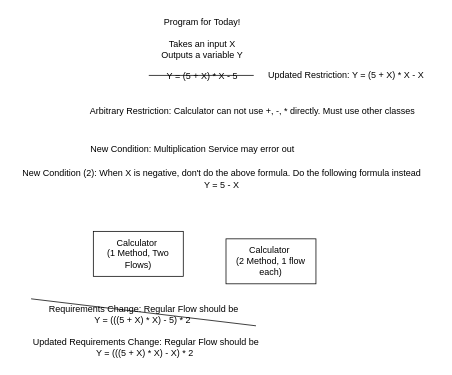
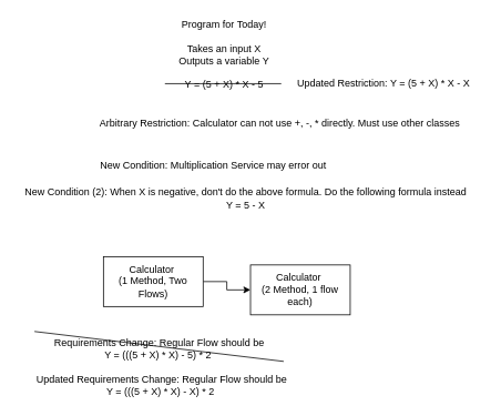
+ <mxCell id="6" style="edgeStyle=orthogonalEdgeStyle;rounded=0;orthogonalLoop=1;jettySize=auto;html=1;entryX=0;entryY=0.5;entryDx=0;entryDy=0;" parent="1" source="7" target="8" edge="1"><mxGeometry relative="1" as="geometry" /></mxCell>
